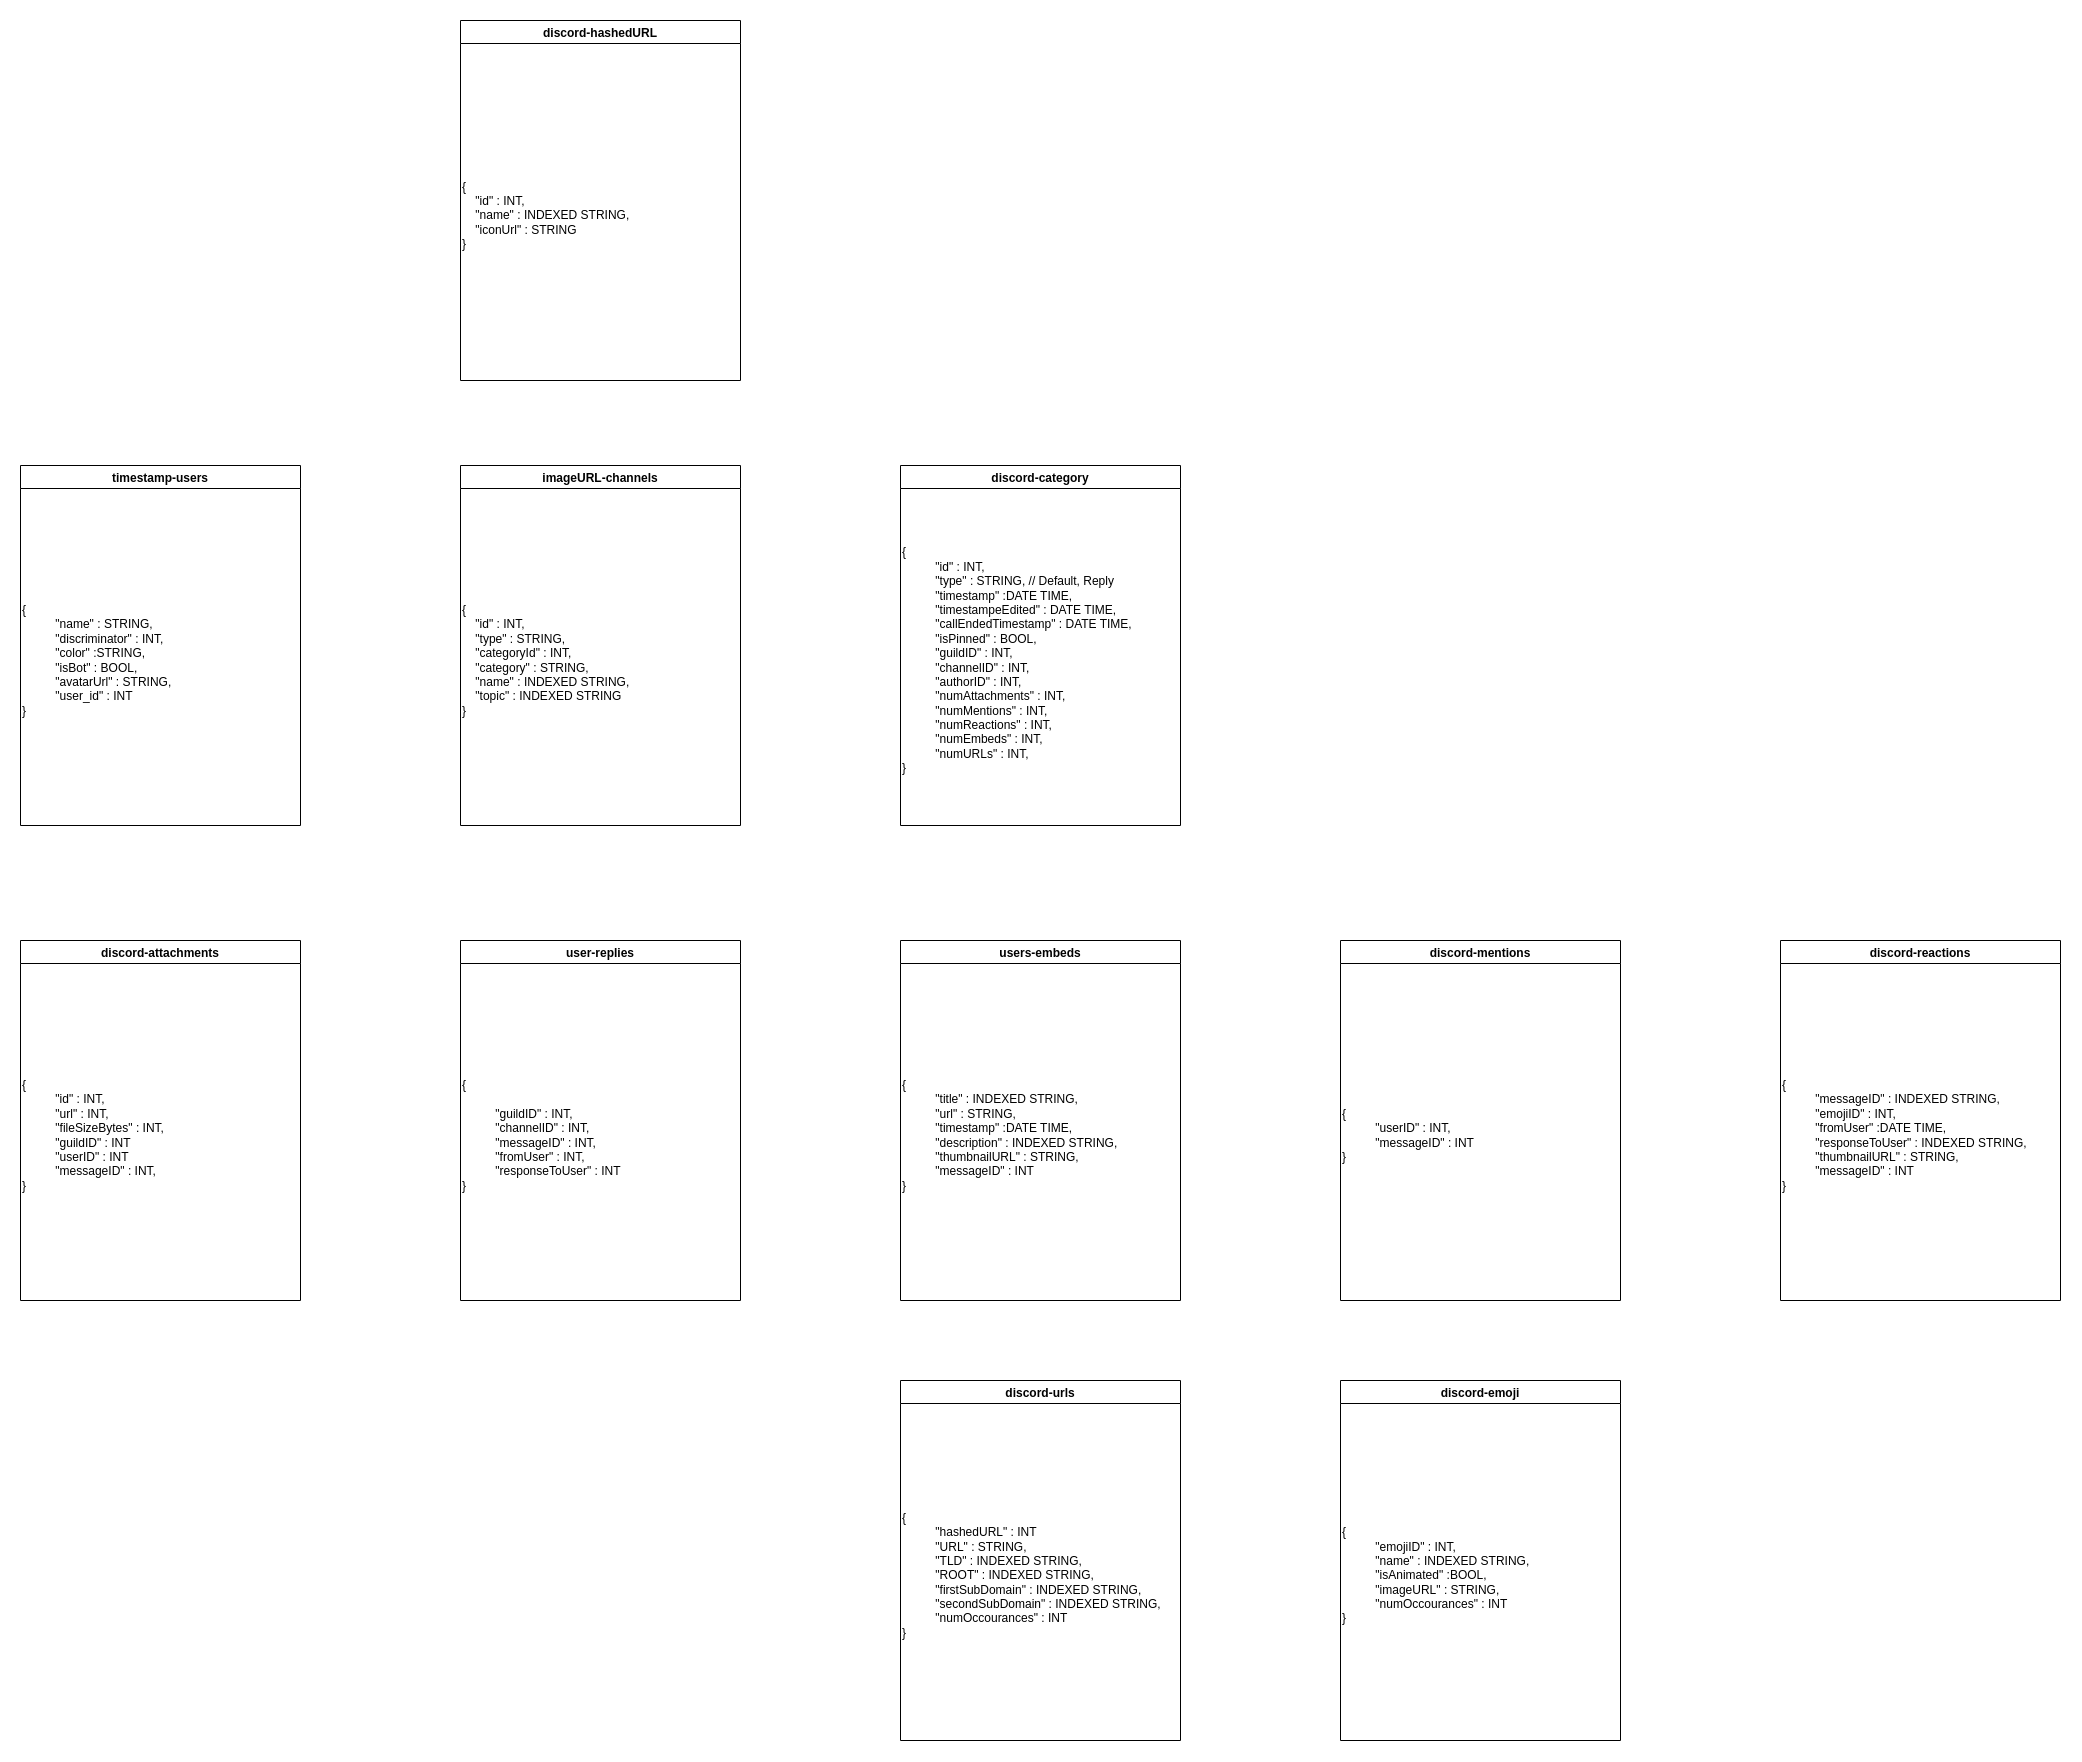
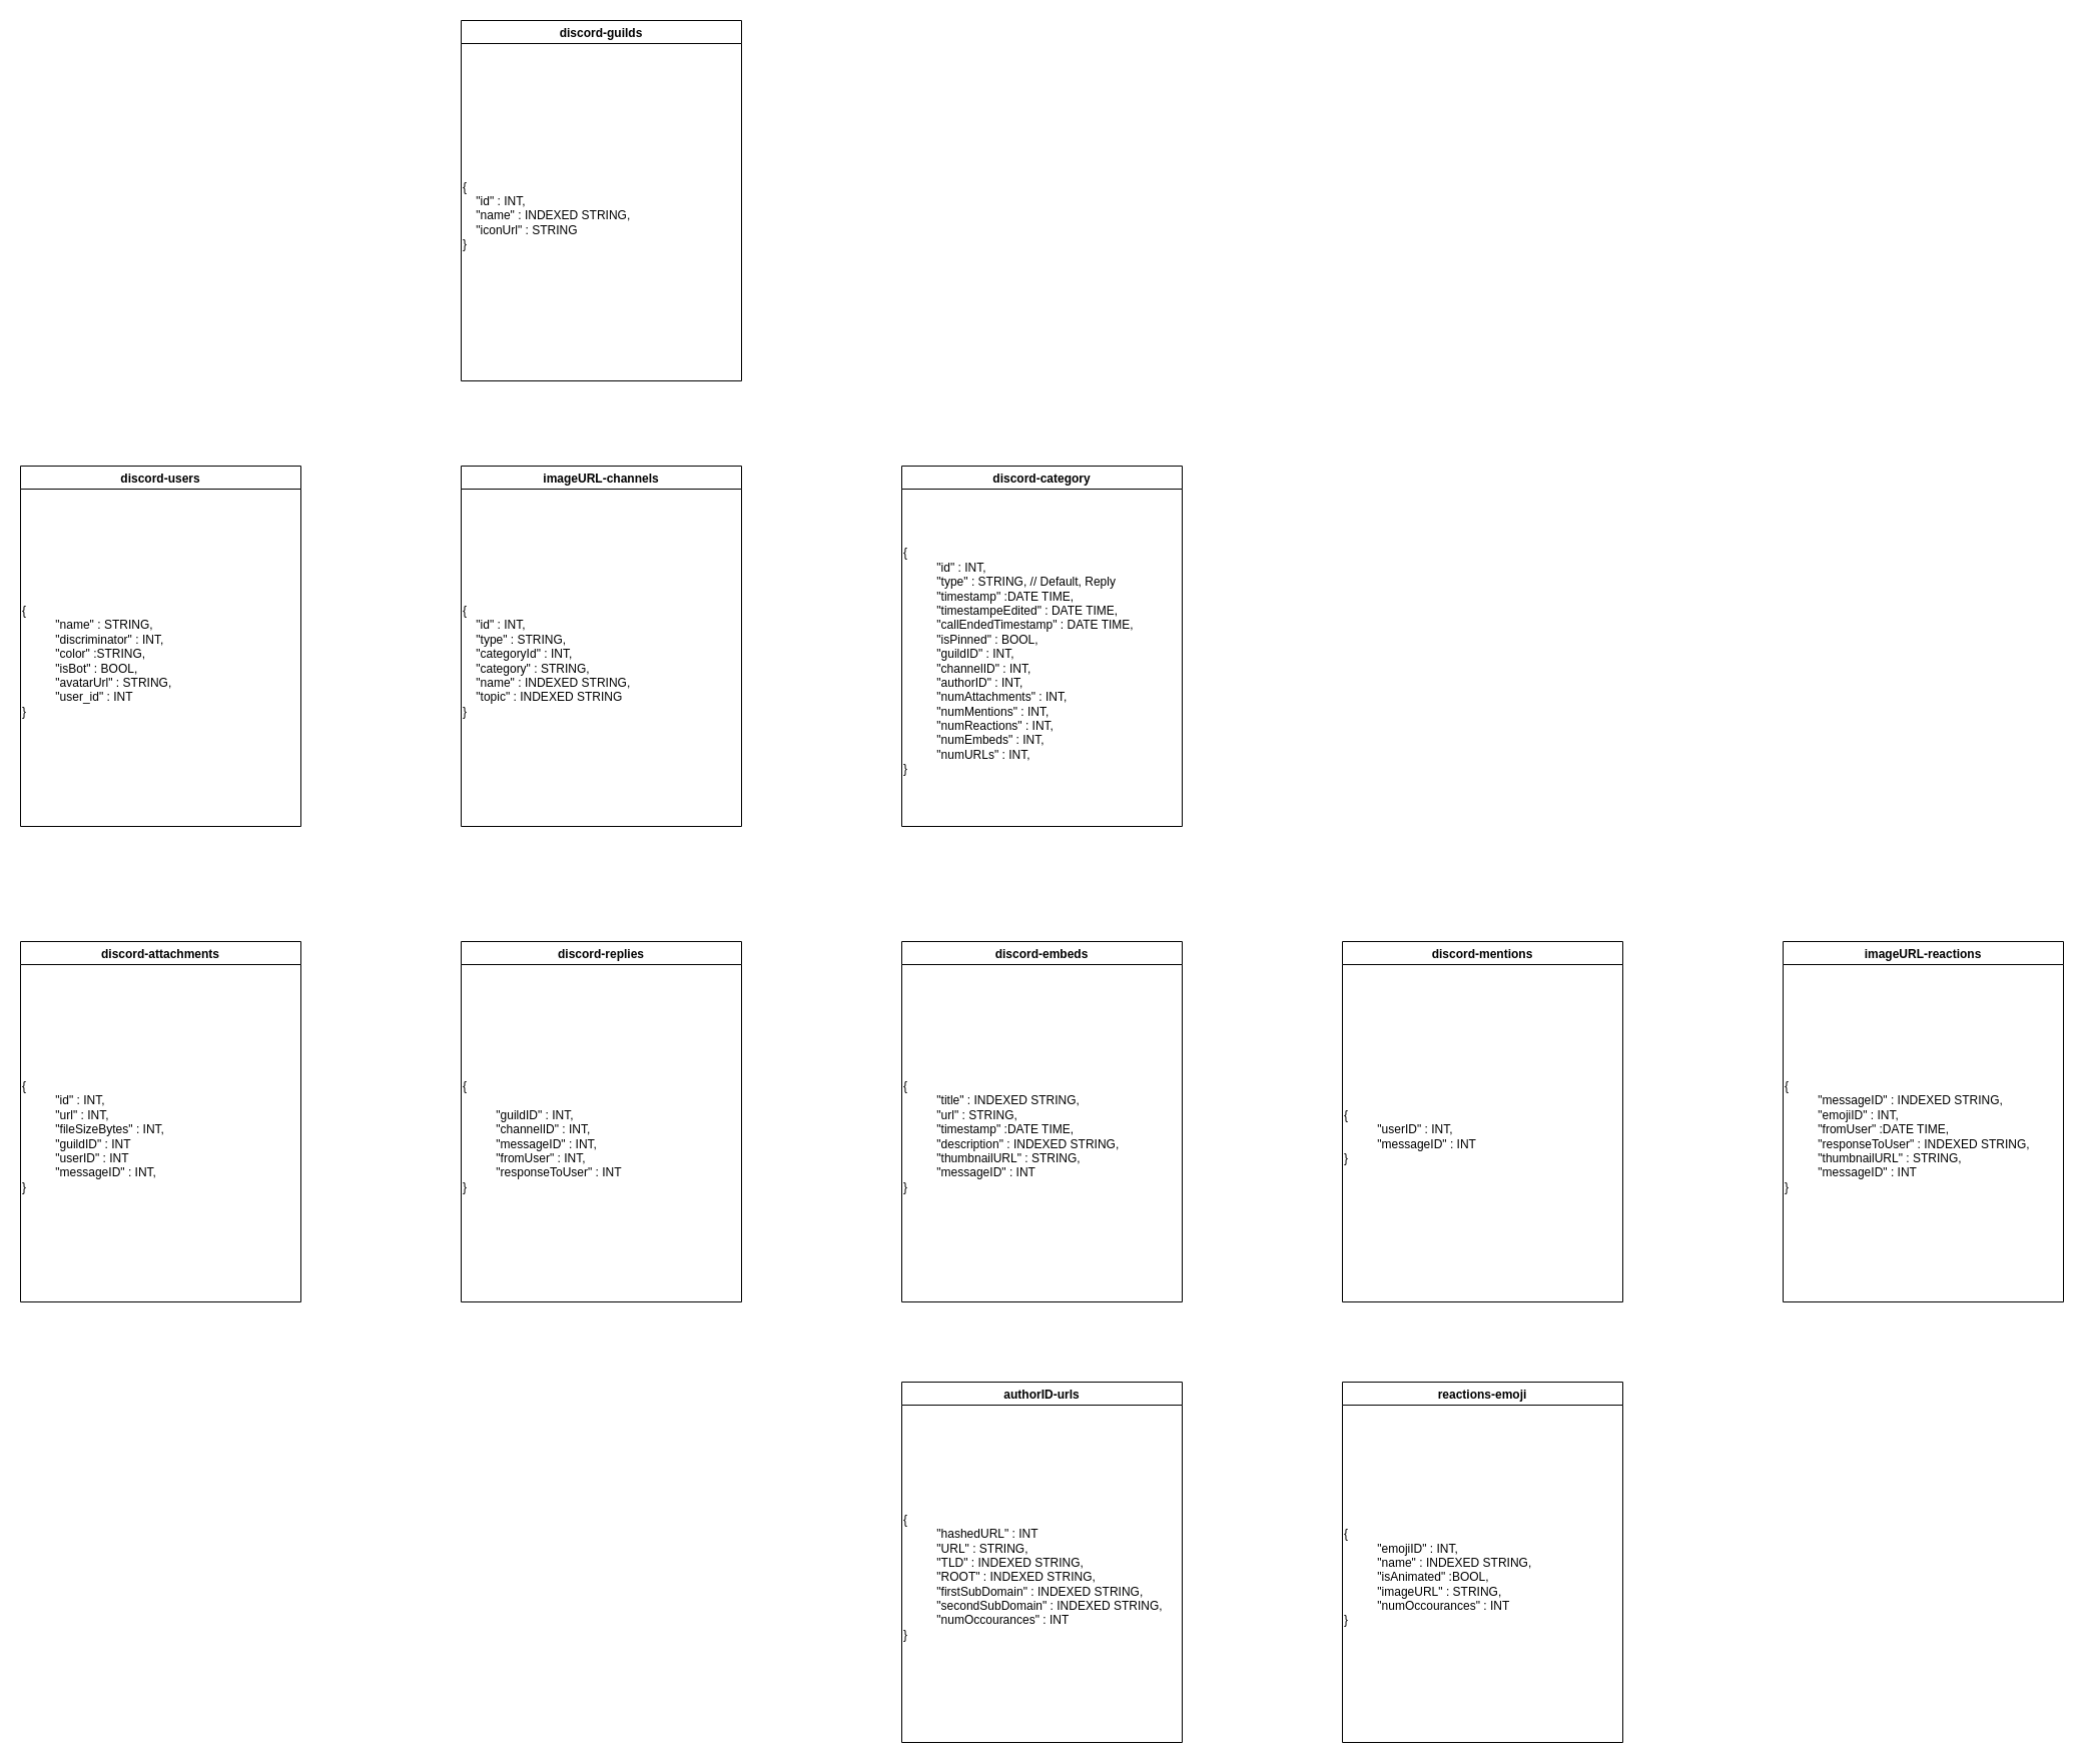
- <mxCell id="8" value="discord-hashedURL" style="swimlane;startSize=23;" parent="1" vertex="1"><mxGeometry x="460" y="20" width="280" height="360" as="geometry" /></mxCell>
+ <mxCell id="8" value="discord-guilds" style="swimlane;startSize=23;" parent="1" vertex="1"><mxGeometry x="460" y="20" width="280" height="360" as="geometry" /></mxCell>
- <mxCell id="6" value="timestamp-users" style="swimlane;startSize=23;" parent="1" vertex="1"><mxGeometry x="20" y="465" width="280" height="360" as="geometry" /></mxCell>
+ <mxCell id="6" value="discord-users" style="swimlane;startSize=23;" parent="1" vertex="1"><mxGeometry x="20" y="465" width="280" height="360" as="geometry" /></mxCell>
- <mxCell id="16" value="user-replies" style="swimlane;startSize=23;" parent="1" vertex="1"><mxGeometry x="460" y="940" width="280" height="360" as="geometry" /></mxCell>
+ <mxCell id="16" value="discord-replies" style="swimlane;startSize=23;" parent="1" vertex="1"><mxGeometry x="460" y="940" width="280" height="360" as="geometry" /></mxCell>
- <mxCell id="12" value="users-embeds" style="swimlane;startSize=23;" parent="1" vertex="1"><mxGeometry x="900" y="940" width="280" height="360" as="geometry" /></mxCell>
+ <mxCell id="12" value="discord-embeds" style="swimlane;startSize=23;" parent="1" vertex="1"><mxGeometry x="900" y="940" width="280" height="360" as="geometry" /></mxCell>
- <mxCell id="22" value="discord-reactions" style="swimlane;startSize=23;" parent="1" vertex="1"><mxGeometry x="1780" y="940" width="280" height="360" as="geometry" /></mxCell>
+ <mxCell id="22" value="imageURL-reactions" style="swimlane;startSize=23;" parent="1" vertex="1"><mxGeometry x="1780" y="940" width="280" height="360" as="geometry" /></mxCell>
- <mxCell id="20" value="discord-urls" style="swimlane;startSize=23;" parent="1" vertex="1"><mxGeometry x="900" y="1380" width="280" height="360" as="geometry" /></mxCell>
+ <mxCell id="20" value="authorID-urls" style="swimlane;startSize=23;" parent="1" vertex="1"><mxGeometry x="900" y="1380" width="280" height="360" as="geometry" /></mxCell>
- <mxCell id="18" value="discord-emoji" style="swimlane;startSize=23;" parent="1" vertex="1"><mxGeometry x="1340" y="1380" width="280" height="360" as="geometry" /></mxCell>
+ <mxCell id="18" value="reactions-emoji" style="swimlane;startSize=23;" parent="1" vertex="1"><mxGeometry x="1340" y="1380" width="280" height="360" as="geometry" /></mxCell>
